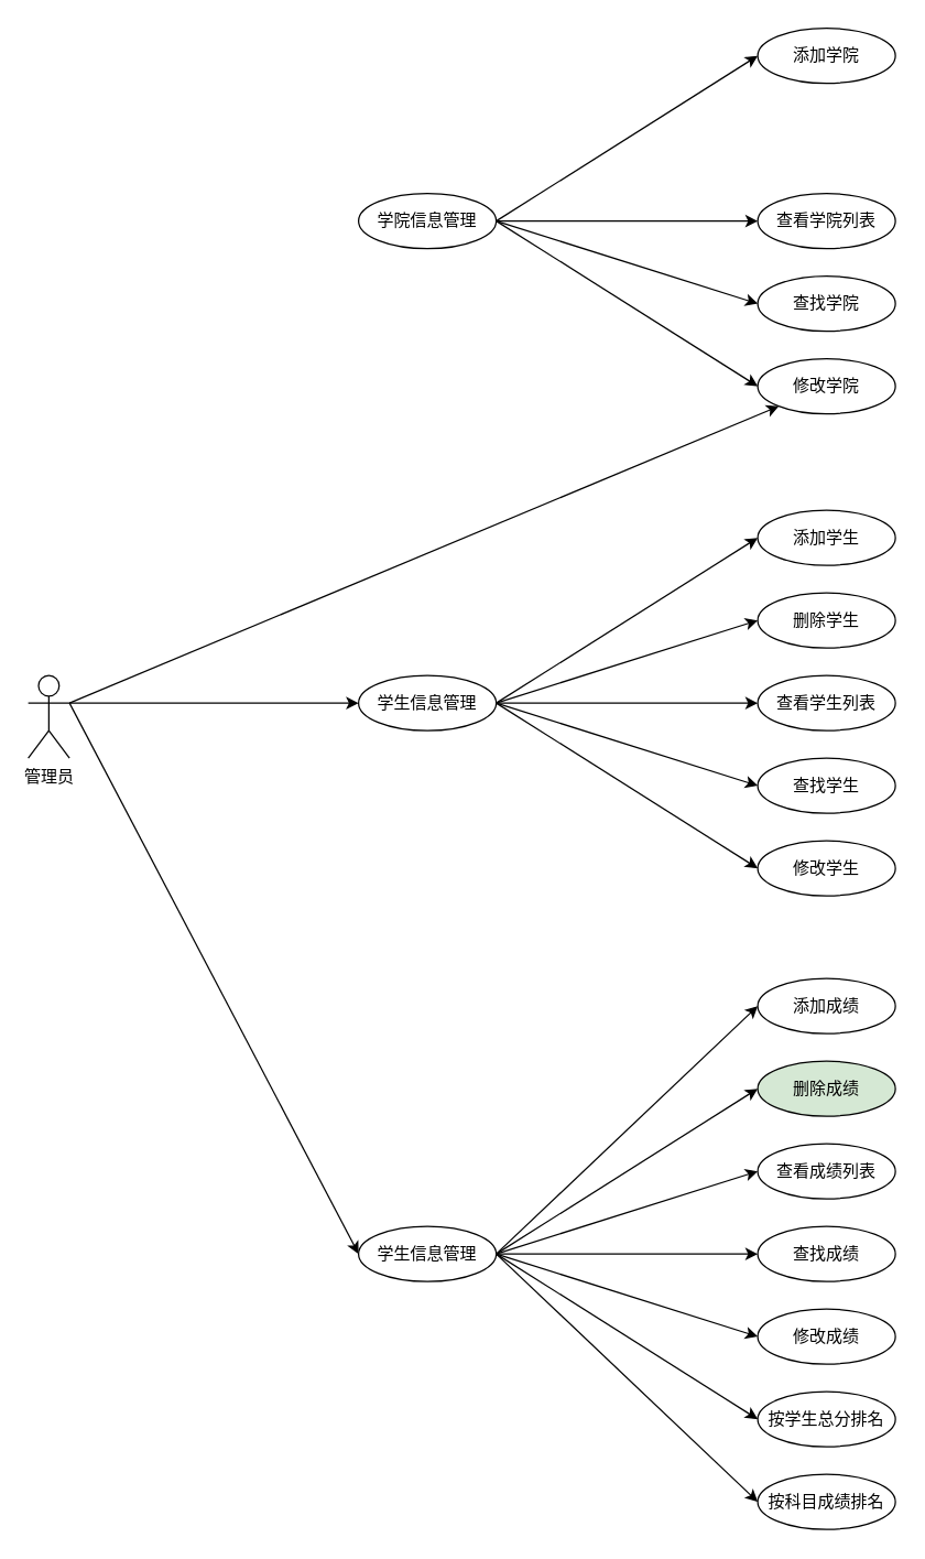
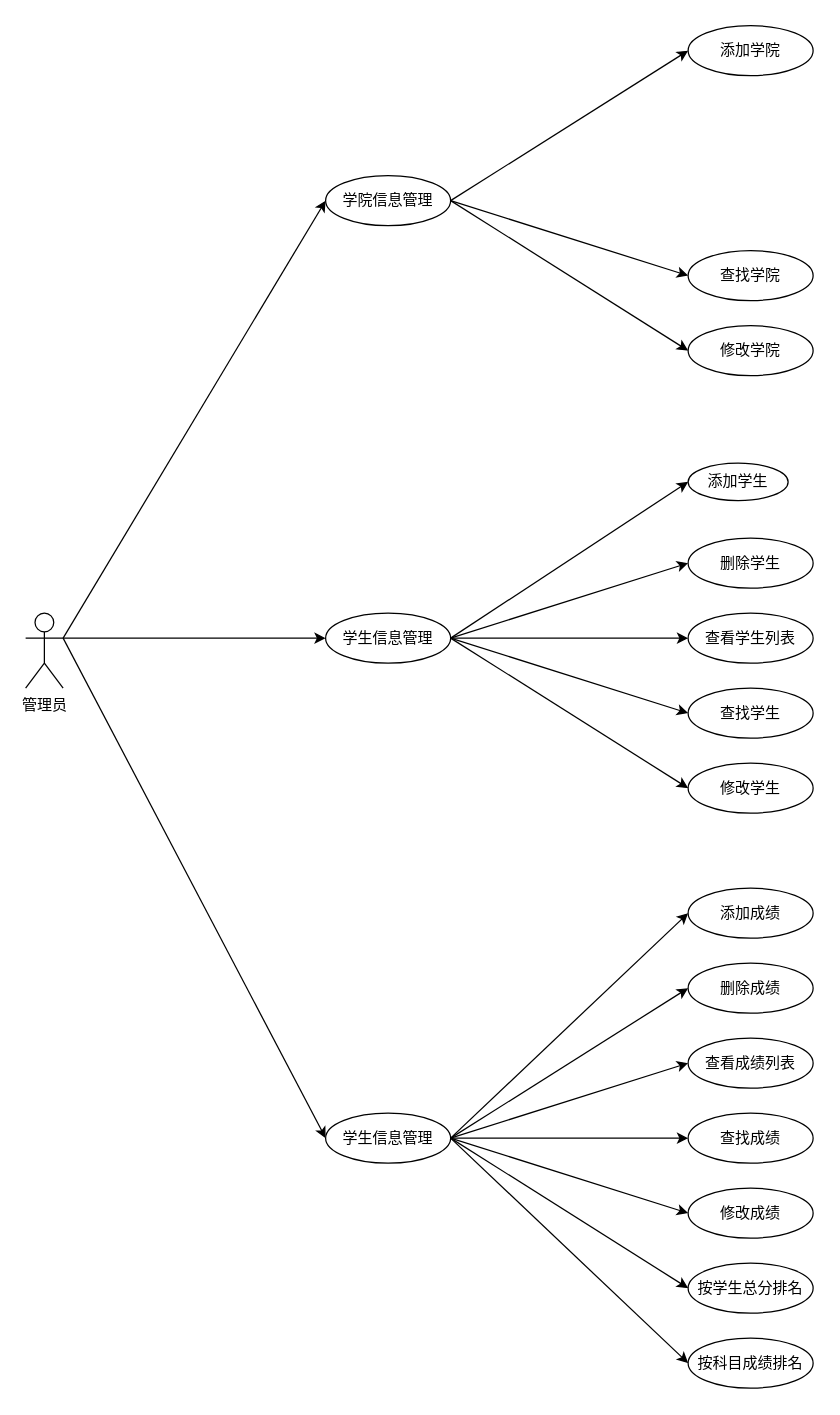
- <mxCell id="7" style="edgeStyle=none;rounded=0;orthogonalLoop=1;jettySize=auto;html=1;exitX=1;exitY=0.5;exitDx=0;exitDy=0;entryX=0;entryY=0.5;entryDx=0;entryDy=0;" edge="1" parent="1" source="10" target="18"><mxGeometry relative="1" as="geometry" /></mxCell>
- <mxCell id="18" value="查看学院列表" style="ellipse;whiteSpace=wrap;html=1;" vertex="1" parent="1"><mxGeometry x="550" y="140" width="100" height="40" as="geometry" /></mxCell>
- <mxCell id="21" value="添加学生" style="ellipse;whiteSpace=wrap;html=1;" vertex="1" parent="1"><mxGeometry x="550" y="370" width="100" height="40" as="geometry" /></mxCell>
+ <mxCell id="21" value="添加学生" style="ellipse;whiteSpace=wrap;html=1;" vertex="1" parent="1"><mxGeometry x="550" y="370" width="80" height="30" as="geometry" /></mxCell>
- <mxCell id="2" style="edgeStyle=none;rounded=0;orthogonalLoop=1;jettySize=auto;html=1;exitX=1;exitY=0.333;exitDx=0;exitDy=0;exitPerimeter=0;" edge="1" parent="1" source="5" target="20"><mxGeometry relative="1" as="geometry"><mxPoint x="50" y="500" as="sourcePoint" /></mxGeometry></mxCell>
+ <mxCell id="2" style="edgeStyle=none;rounded=0;orthogonalLoop=1;jettySize=auto;html=1;exitX=1;exitY=0.333;exitDx=0;exitDy=0;exitPerimeter=0;entryX=0;entryY=0.5;entryDx=0;entryDy=0;" edge="1" parent="1" source="5" target="10"><mxGeometry relative="1" as="geometry"><mxPoint x="50" y="500" as="sourcePoint" /></mxGeometry></mxCell>
- <mxCell id="28" value="删除成绩" style="ellipse;whiteSpace=wrap;html=1;fillColor=#d5e8d4;" vertex="1" parent="1"><mxGeometry x="550" y="770" width="100" height="40" as="geometry" /></mxCell>
+ <mxCell id="28" value="删除成绩" style="ellipse;whiteSpace=wrap;html=1;" vertex="1" parent="1"><mxGeometry x="550" y="770" width="100" height="40" as="geometry" /></mxCell>
